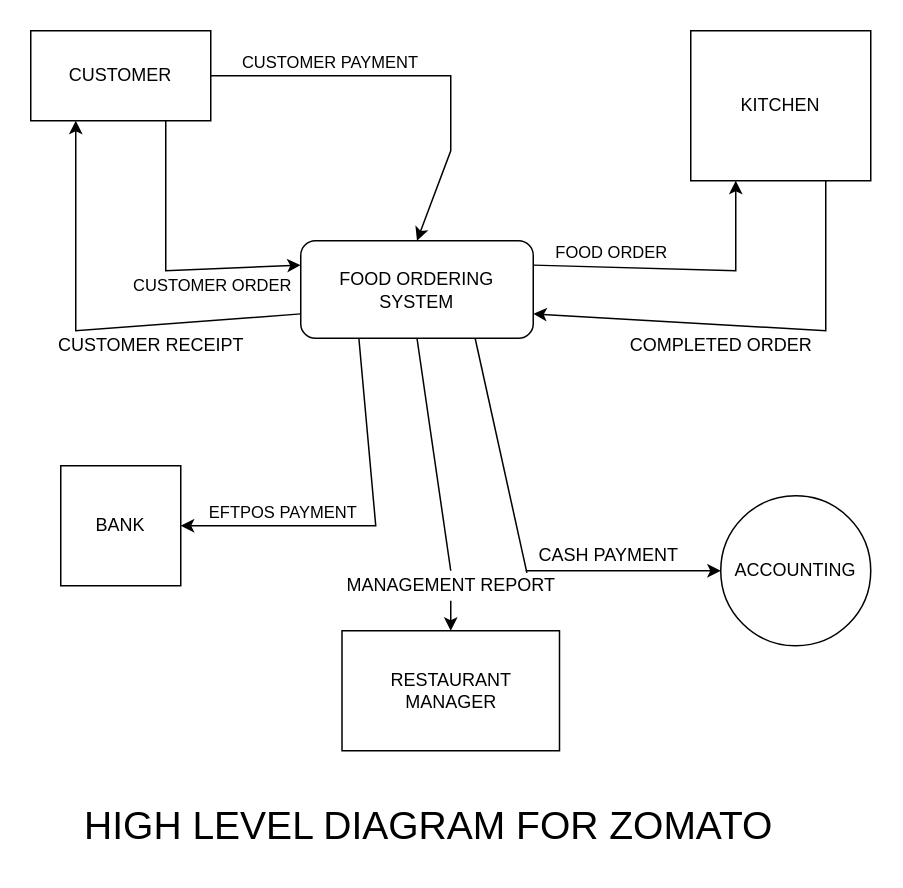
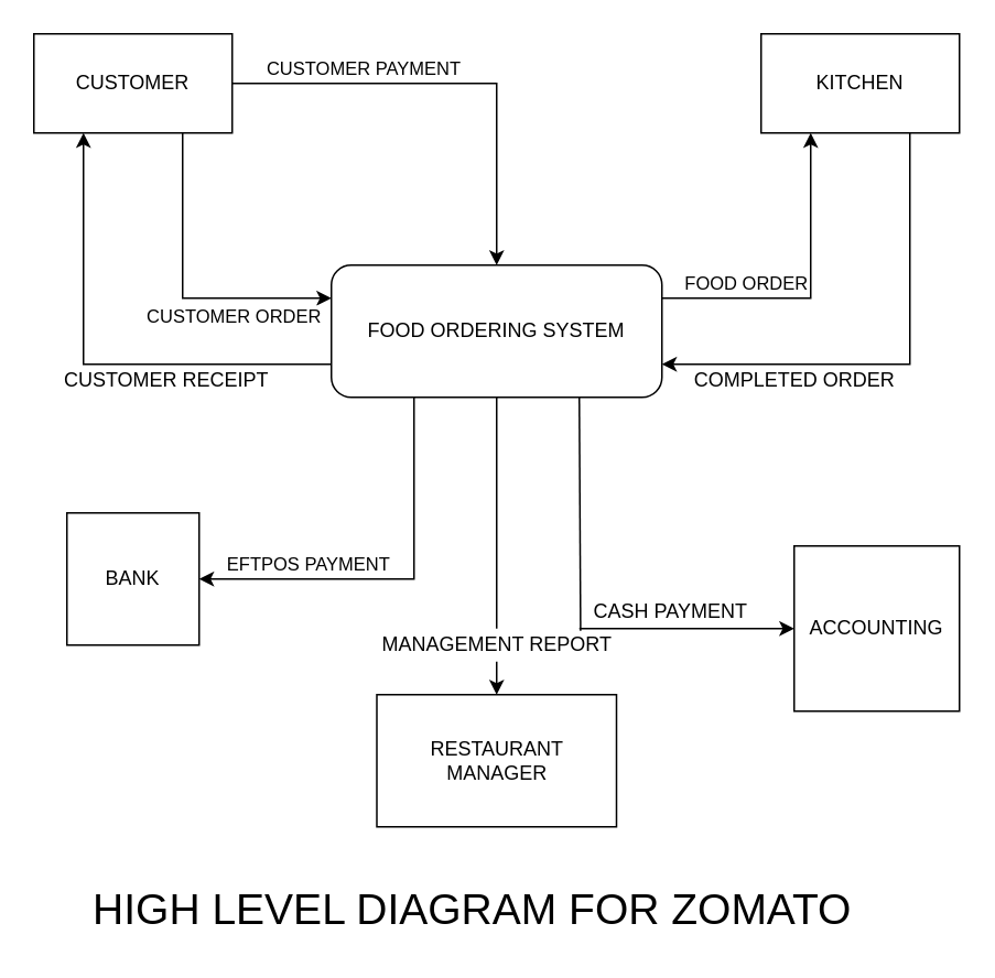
- <mxCell id="3" value="KITCHEN" style="rounded=0;whiteSpace=wrap;html=1;" vertex="1" parent="1"><mxGeometry x="460" y="20" width="120" height="100" as="geometry" /></mxCell>
+ <mxCell id="3" value="KITCHEN" style="rounded=0;whiteSpace=wrap;html=1;" vertex="1" parent="1"><mxGeometry x="460" y="20" width="120" height="60" as="geometry" /></mxCell>
- <mxCell id="4" value="FOOD ORDERING SYSTEM" style="rounded=1;whiteSpace=wrap;html=1;" vertex="1" parent="1"><mxGeometry x="200" y="160" width="155" height="65" as="geometry" /></mxCell>
+ <mxCell id="4" value="FOOD ORDERING SYSTEM" style="rounded=1;whiteSpace=wrap;html=1;" vertex="1" parent="1"><mxGeometry x="200" y="160" width="200" height="80" as="geometry" /></mxCell>
- <mxCell id="6" value="ACCOUNTING" style="ellipse;whiteSpace=wrap;html=1;aspect=fixed;" vertex="1" parent="1"><mxGeometry x="480" y="330" width="100" height="100" as="geometry" /></mxCell>
+ <mxCell id="6" value="ACCOUNTING" style="whiteSpace=wrap;html=1;aspect=fixed;" vertex="1" parent="1"><mxGeometry x="480" y="330" width="100" height="100" as="geometry" /></mxCell>
